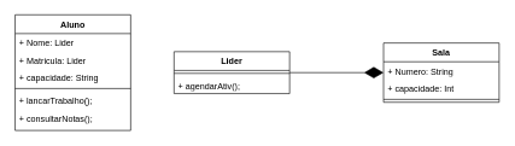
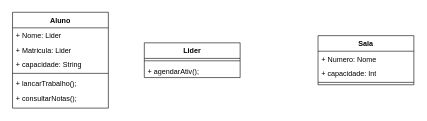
- <mxCell id="16" value="" style="endArrow=diamondThin;endFill=1;endSize=24;html=1;rounded=0;exitX=1;exitY=0.5;exitDx=0;exitDy=0;" edge="1" parent="1" source="9" target="12"><mxGeometry width="160" relative="1" as="geometry"><mxPoint x="370" y="180" as="sourcePoint" /><mxPoint x="500" y="80" as="targetPoint" /></mxGeometry></mxCell>
- <mxCell id="13" value="+ Numero: String" style="text;strokeColor=none;fillColor=none;align=left;verticalAlign=top;spacingLeft=4;spacingRight=4;overflow=hidden;rotatable=0;points=[[0,0.5],[1,0.5]];portConstraint=eastwest;whiteSpace=wrap;html=1;" vertex="1" parent="12"><mxGeometry y="26" width="160" height="24" as="geometry" /></mxCell>
+ <mxCell id="13" value="+ Numero: Nome" style="text;strokeColor=none;fillColor=none;align=left;verticalAlign=top;spacingLeft=4;spacingRight=4;overflow=hidden;rotatable=0;points=[[0,0.5],[1,0.5]];portConstraint=eastwest;whiteSpace=wrap;html=1;" vertex="1" parent="12"><mxGeometry y="26" width="160" height="24" as="geometry" /></mxCell>
